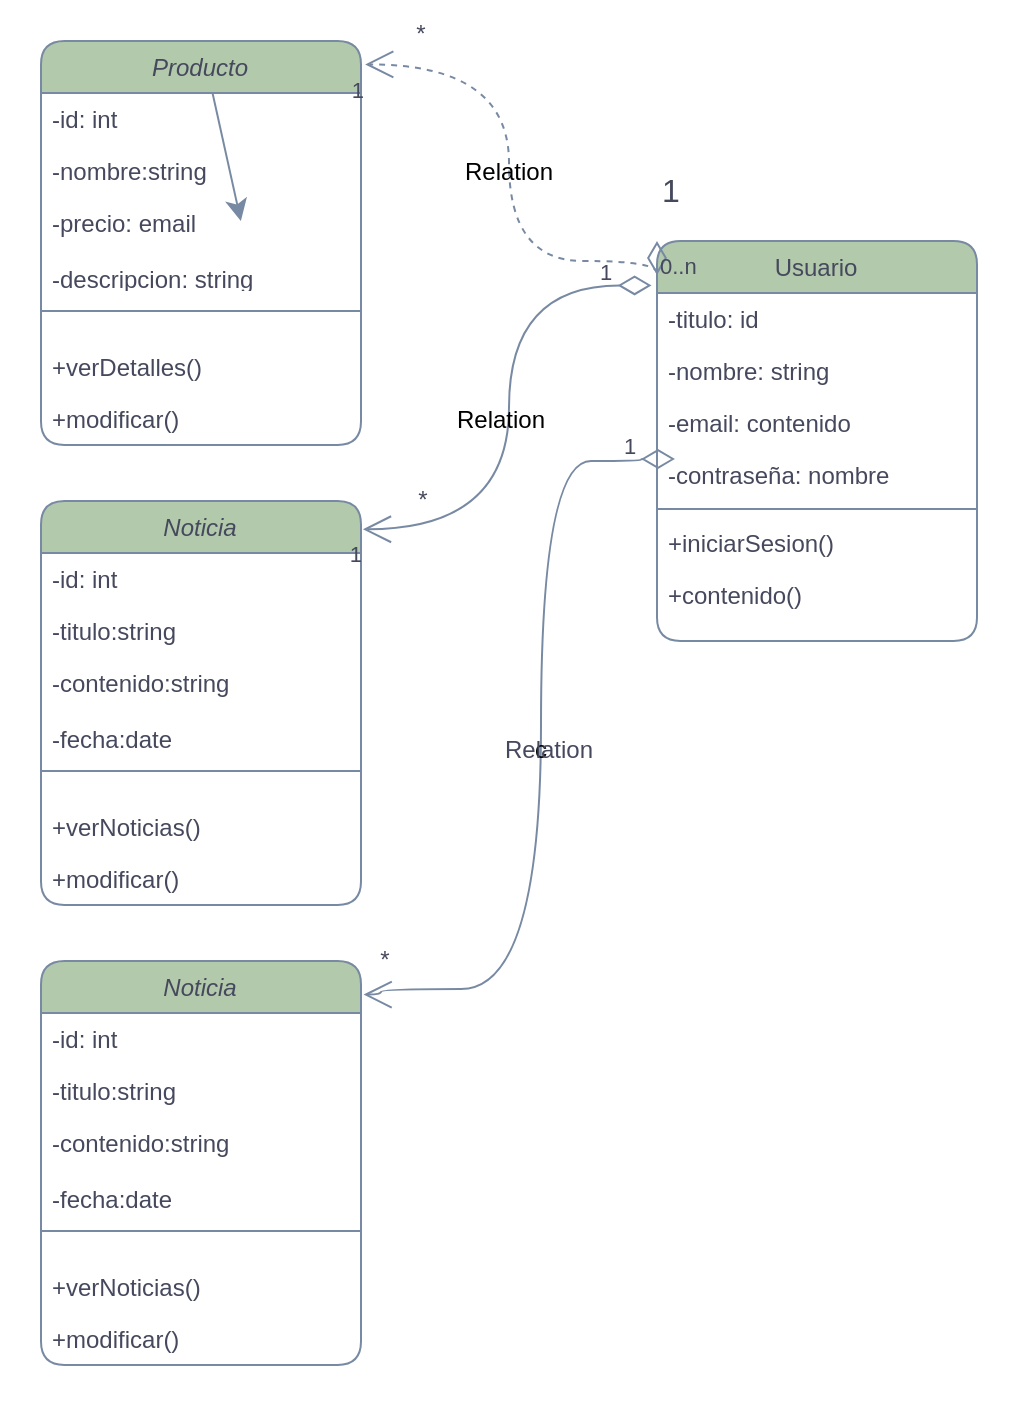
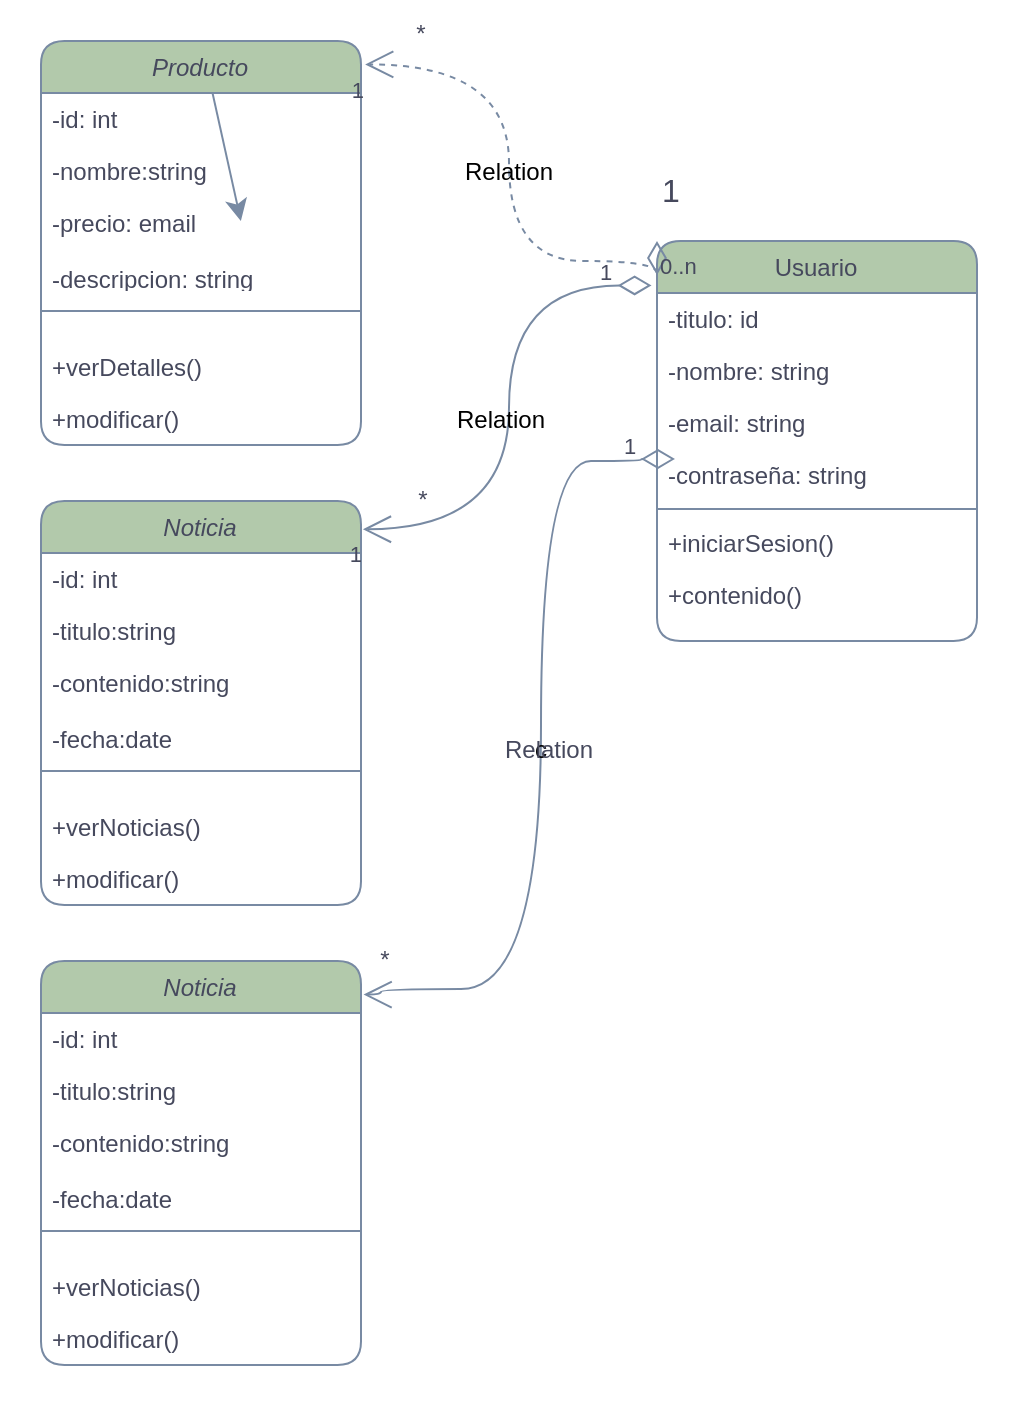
- <mxCell id="13" value="-email: contenido" style="text;align=left;verticalAlign=top;spacingLeft=4;spacingRight=4;overflow=hidden;rotatable=0;points=[[0,0.5],[1,0.5]];portConstraint=eastwest;rounded=1;shadow=0;html=0;labelBackgroundColor=none;fontColor=#46495D;" parent="10" vertex="1"><mxGeometry y="78" width="160" height="26" as="geometry" /></mxCell>
+ <mxCell id="13" value="-email: string" style="text;align=left;verticalAlign=top;spacingLeft=4;spacingRight=4;overflow=hidden;rotatable=0;points=[[0,0.5],[1,0.5]];portConstraint=eastwest;rounded=1;shadow=0;html=0;labelBackgroundColor=none;fontColor=#46495D;" parent="10" vertex="1"><mxGeometry y="78" width="160" height="26" as="geometry" /></mxCell>
- <mxCell id="14" value="-contraseña: nombre&#10;" style="text;align=left;verticalAlign=top;spacingLeft=4;spacingRight=4;overflow=hidden;rotatable=0;points=[[0,0.5],[1,0.5]];portConstraint=eastwest;rounded=1;shadow=0;html=0;labelBackgroundColor=none;fontColor=#46495D;" parent="10" vertex="1"><mxGeometry y="104" width="160" height="26" as="geometry" /></mxCell>
+ <mxCell id="14" value="-contraseña: string&#10;" style="text;align=left;verticalAlign=top;spacingLeft=4;spacingRight=4;overflow=hidden;rotatable=0;points=[[0,0.5],[1,0.5]];portConstraint=eastwest;rounded=1;shadow=0;html=0;labelBackgroundColor=none;fontColor=#46495D;" parent="10" vertex="1"><mxGeometry y="104" width="160" height="26" as="geometry" /></mxCell>
